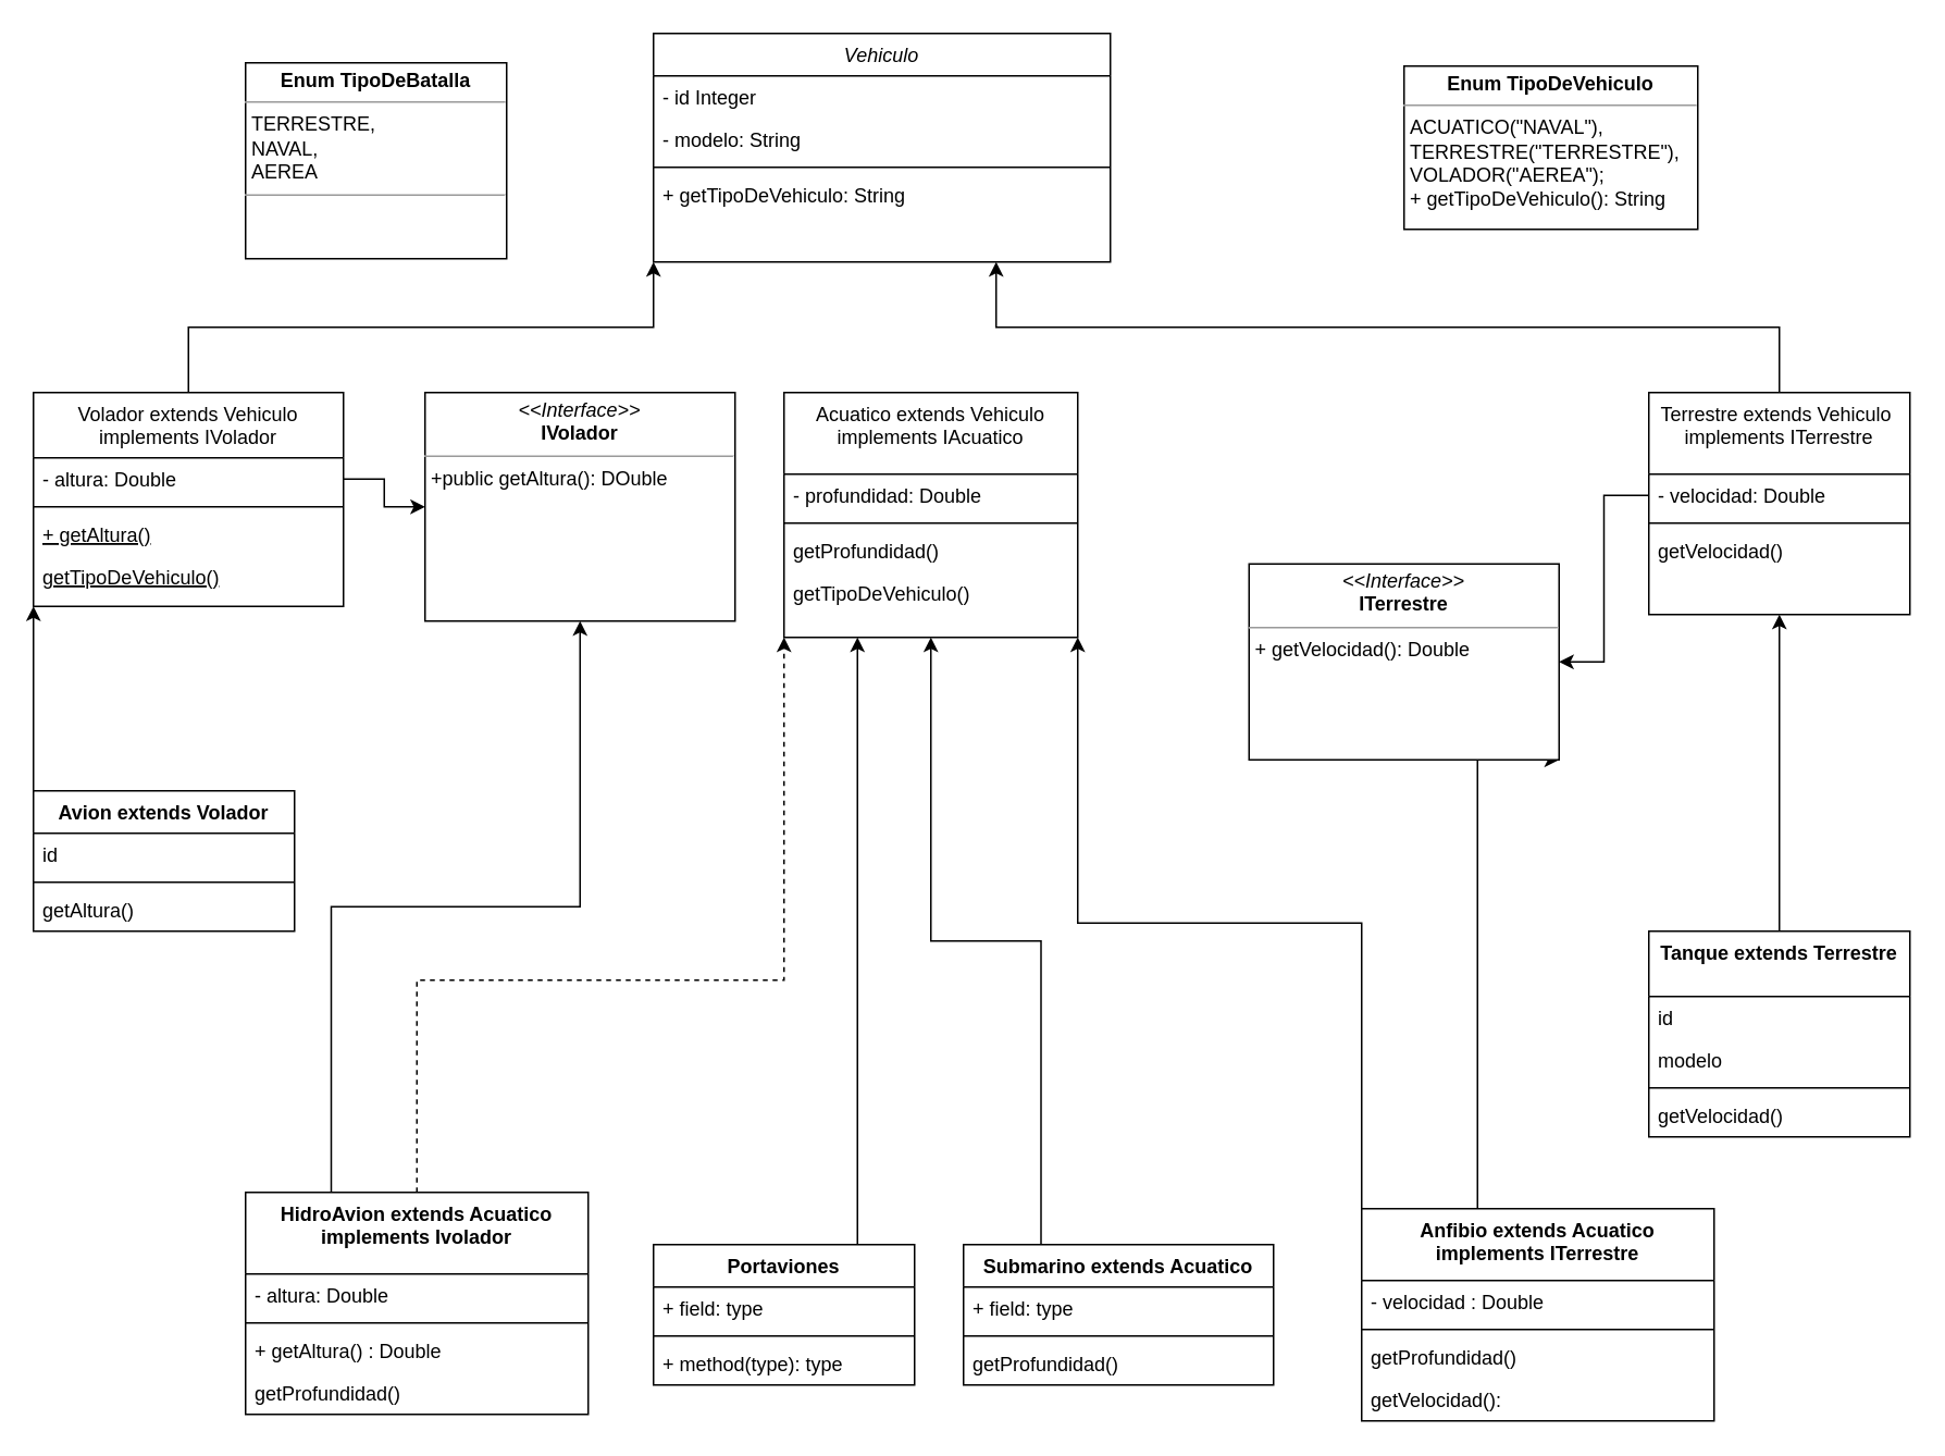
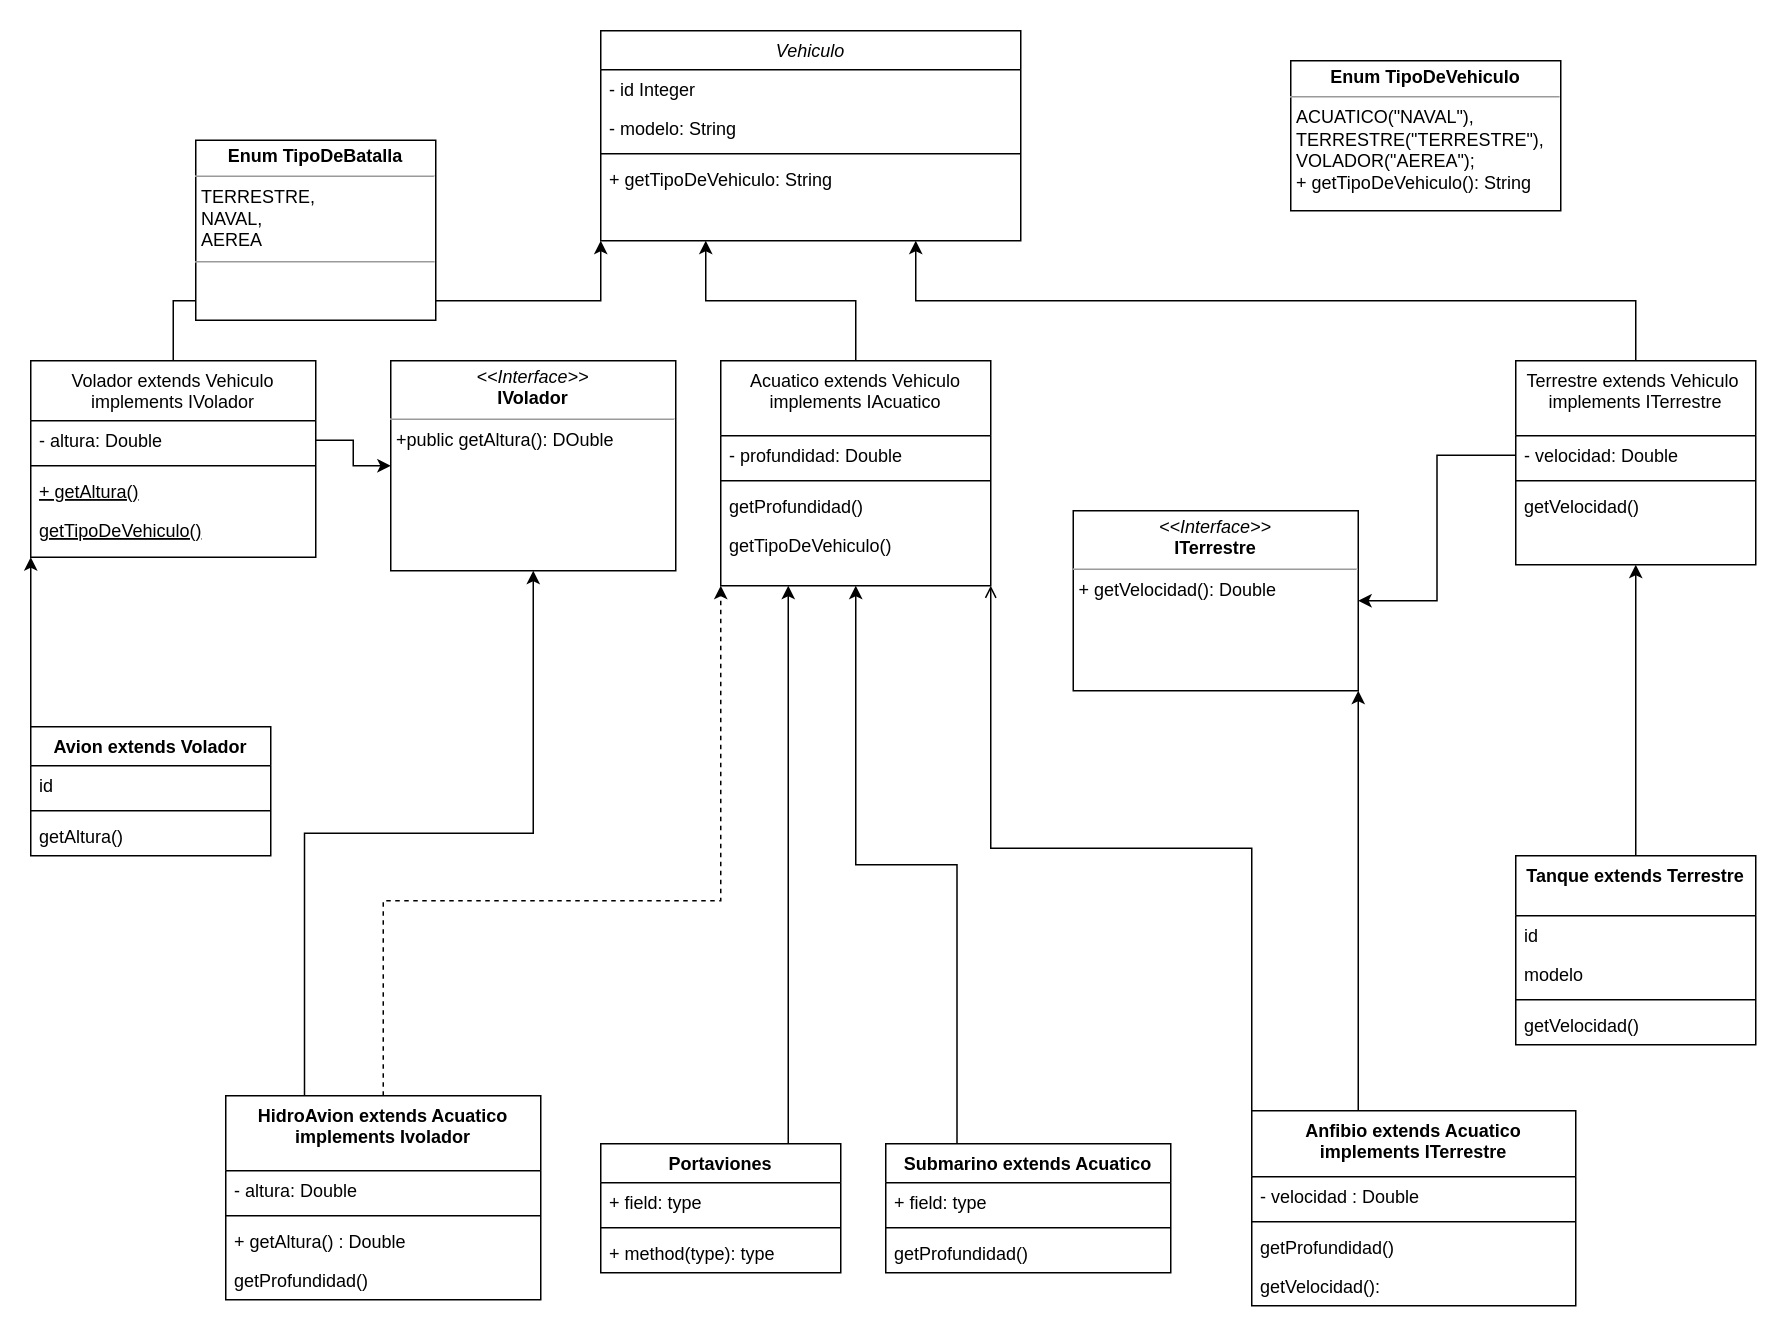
- <mxCell id="57" value="&lt;p style=&quot;margin: 0px ; margin-top: 4px ; text-align: center&quot;&gt;&lt;b&gt;Enum TipoDeBatalla&lt;/b&gt;&lt;/p&gt;&lt;hr size=&quot;1&quot;&gt;&lt;p style=&quot;margin: 0px ; margin-left: 4px&quot;&gt;&lt;span&gt;TERRESTRE,&lt;/span&gt;&lt;/p&gt;&lt;p style=&quot;margin: 0px ; margin-left: 4px&quot;&gt;&lt;span&gt;&#09;&lt;/span&gt;NAVAL,&lt;/p&gt;&lt;p style=&quot;margin: 0px ; margin-left: 4px&quot;&gt;&lt;span&gt;&#09;&lt;/span&gt;AEREA&lt;/p&gt;&lt;hr size=&quot;1&quot;&gt;&lt;p style=&quot;margin: 0px ; margin-left: 4px&quot;&gt;&lt;br&gt;&lt;/p&gt;" style="verticalAlign=top;align=left;overflow=fill;fontSize=12;fontFamily=Helvetica;html=1;" vertex="1" parent="1"><mxGeometry x="150" y="38" width="160" height="120" as="geometry" /></mxCell>
+ <mxCell id="57" value="&lt;p style=&quot;margin: 0px ; margin-top: 4px ; text-align: center&quot;&gt;&lt;b&gt;Enum TipoDeBatalla&lt;/b&gt;&lt;/p&gt;&lt;hr size=&quot;1&quot;&gt;&lt;p style=&quot;margin: 0px ; margin-left: 4px&quot;&gt;&lt;span&gt;TERRESTRE,&lt;/span&gt;&lt;/p&gt;&lt;p style=&quot;margin: 0px ; margin-left: 4px&quot;&gt;&lt;span&gt;&#09;&lt;/span&gt;NAVAL,&lt;/p&gt;&lt;p style=&quot;margin: 0px ; margin-left: 4px&quot;&gt;&lt;span&gt;&#09;&lt;/span&gt;AEREA&lt;/p&gt;&lt;hr size=&quot;1&quot;&gt;&lt;p style=&quot;margin: 0px ; margin-left: 4px&quot;&gt;&lt;br&gt;&lt;/p&gt;" style="verticalAlign=top;align=left;overflow=fill;fontSize=12;fontFamily=Helvetica;html=1;" vertex="1" parent="1"><mxGeometry x="130" y="93" width="160" height="120" as="geometry" /></mxCell>
+ <mxCell id="18" style="edgeStyle=orthogonalEdgeStyle;rounded=0;orthogonalLoop=1;jettySize=auto;html=1;exitX=0.5;exitY=0;exitDx=0;exitDy=0;entryX=0.25;entryY=1;entryDx=0;entryDy=0;" edge="1" parent="1" source="19" target="2"><mxGeometry relative="1" as="geometry" /></mxCell>
- <mxCell id="25" style="edgeStyle=orthogonalEdgeStyle;rounded=0;orthogonalLoop=1;jettySize=auto;html=1;exitX=0;exitY=0;exitDx=0;exitDy=0;entryX=1;entryY=1;entryDx=0;entryDy=0;" edge="1" parent="1" source="26" target="19"><mxGeometry relative="1" as="geometry" /></mxCell>
+ <mxCell id="25" style="edgeStyle=orthogonalEdgeStyle;rounded=0;orthogonalLoop=1;jettySize=auto;html=1;exitX=0;exitY=0;exitDx=0;exitDy=0;entryX=1;entryY=1;entryDx=0;entryDy=0;endArrow=open;" edge="1" parent="1" source="26" target="19"><mxGeometry relative="1" as="geometry" /></mxCell>
- <mxCell id="54" value="&lt;p style=&quot;margin: 0px ; margin-top: 4px ; text-align: center&quot;&gt;&lt;i&gt;&amp;lt;&amp;lt;Interface&amp;gt;&amp;gt;&lt;/i&gt;&lt;br&gt;&lt;b&gt;ITerrestre&lt;/b&gt;&lt;/p&gt;&lt;hr size=&quot;1&quot;&gt;&lt;p style=&quot;margin: 0px ; margin-left: 4px&quot;&gt;+ getVelocidad(): Double&lt;br&gt;&lt;br&gt;&lt;/p&gt;" style="verticalAlign=top;align=left;overflow=fill;fontSize=12;fontFamily=Helvetica;html=1;" parent="1" vertex="1"><mxGeometry x="765" y="345" width="190" height="120" as="geometry" /></mxCell>
+ <mxCell id="54" value="&lt;p style=&quot;margin: 0px ; margin-top: 4px ; text-align: center&quot;&gt;&lt;i&gt;&amp;lt;&amp;lt;Interface&amp;gt;&amp;gt;&lt;/i&gt;&lt;br&gt;&lt;b&gt;ITerrestre&lt;/b&gt;&lt;/p&gt;&lt;hr size=&quot;1&quot;&gt;&lt;p style=&quot;margin: 0px ; margin-left: 4px&quot;&gt;+ getVelocidad(): Double&lt;br&gt;&lt;br&gt;&lt;/p&gt;" style="verticalAlign=top;align=left;overflow=fill;fontSize=12;fontFamily=Helvetica;html=1;" parent="1" vertex="1"><mxGeometry x="715" y="340" width="190" height="120" as="geometry" /></mxCell>
